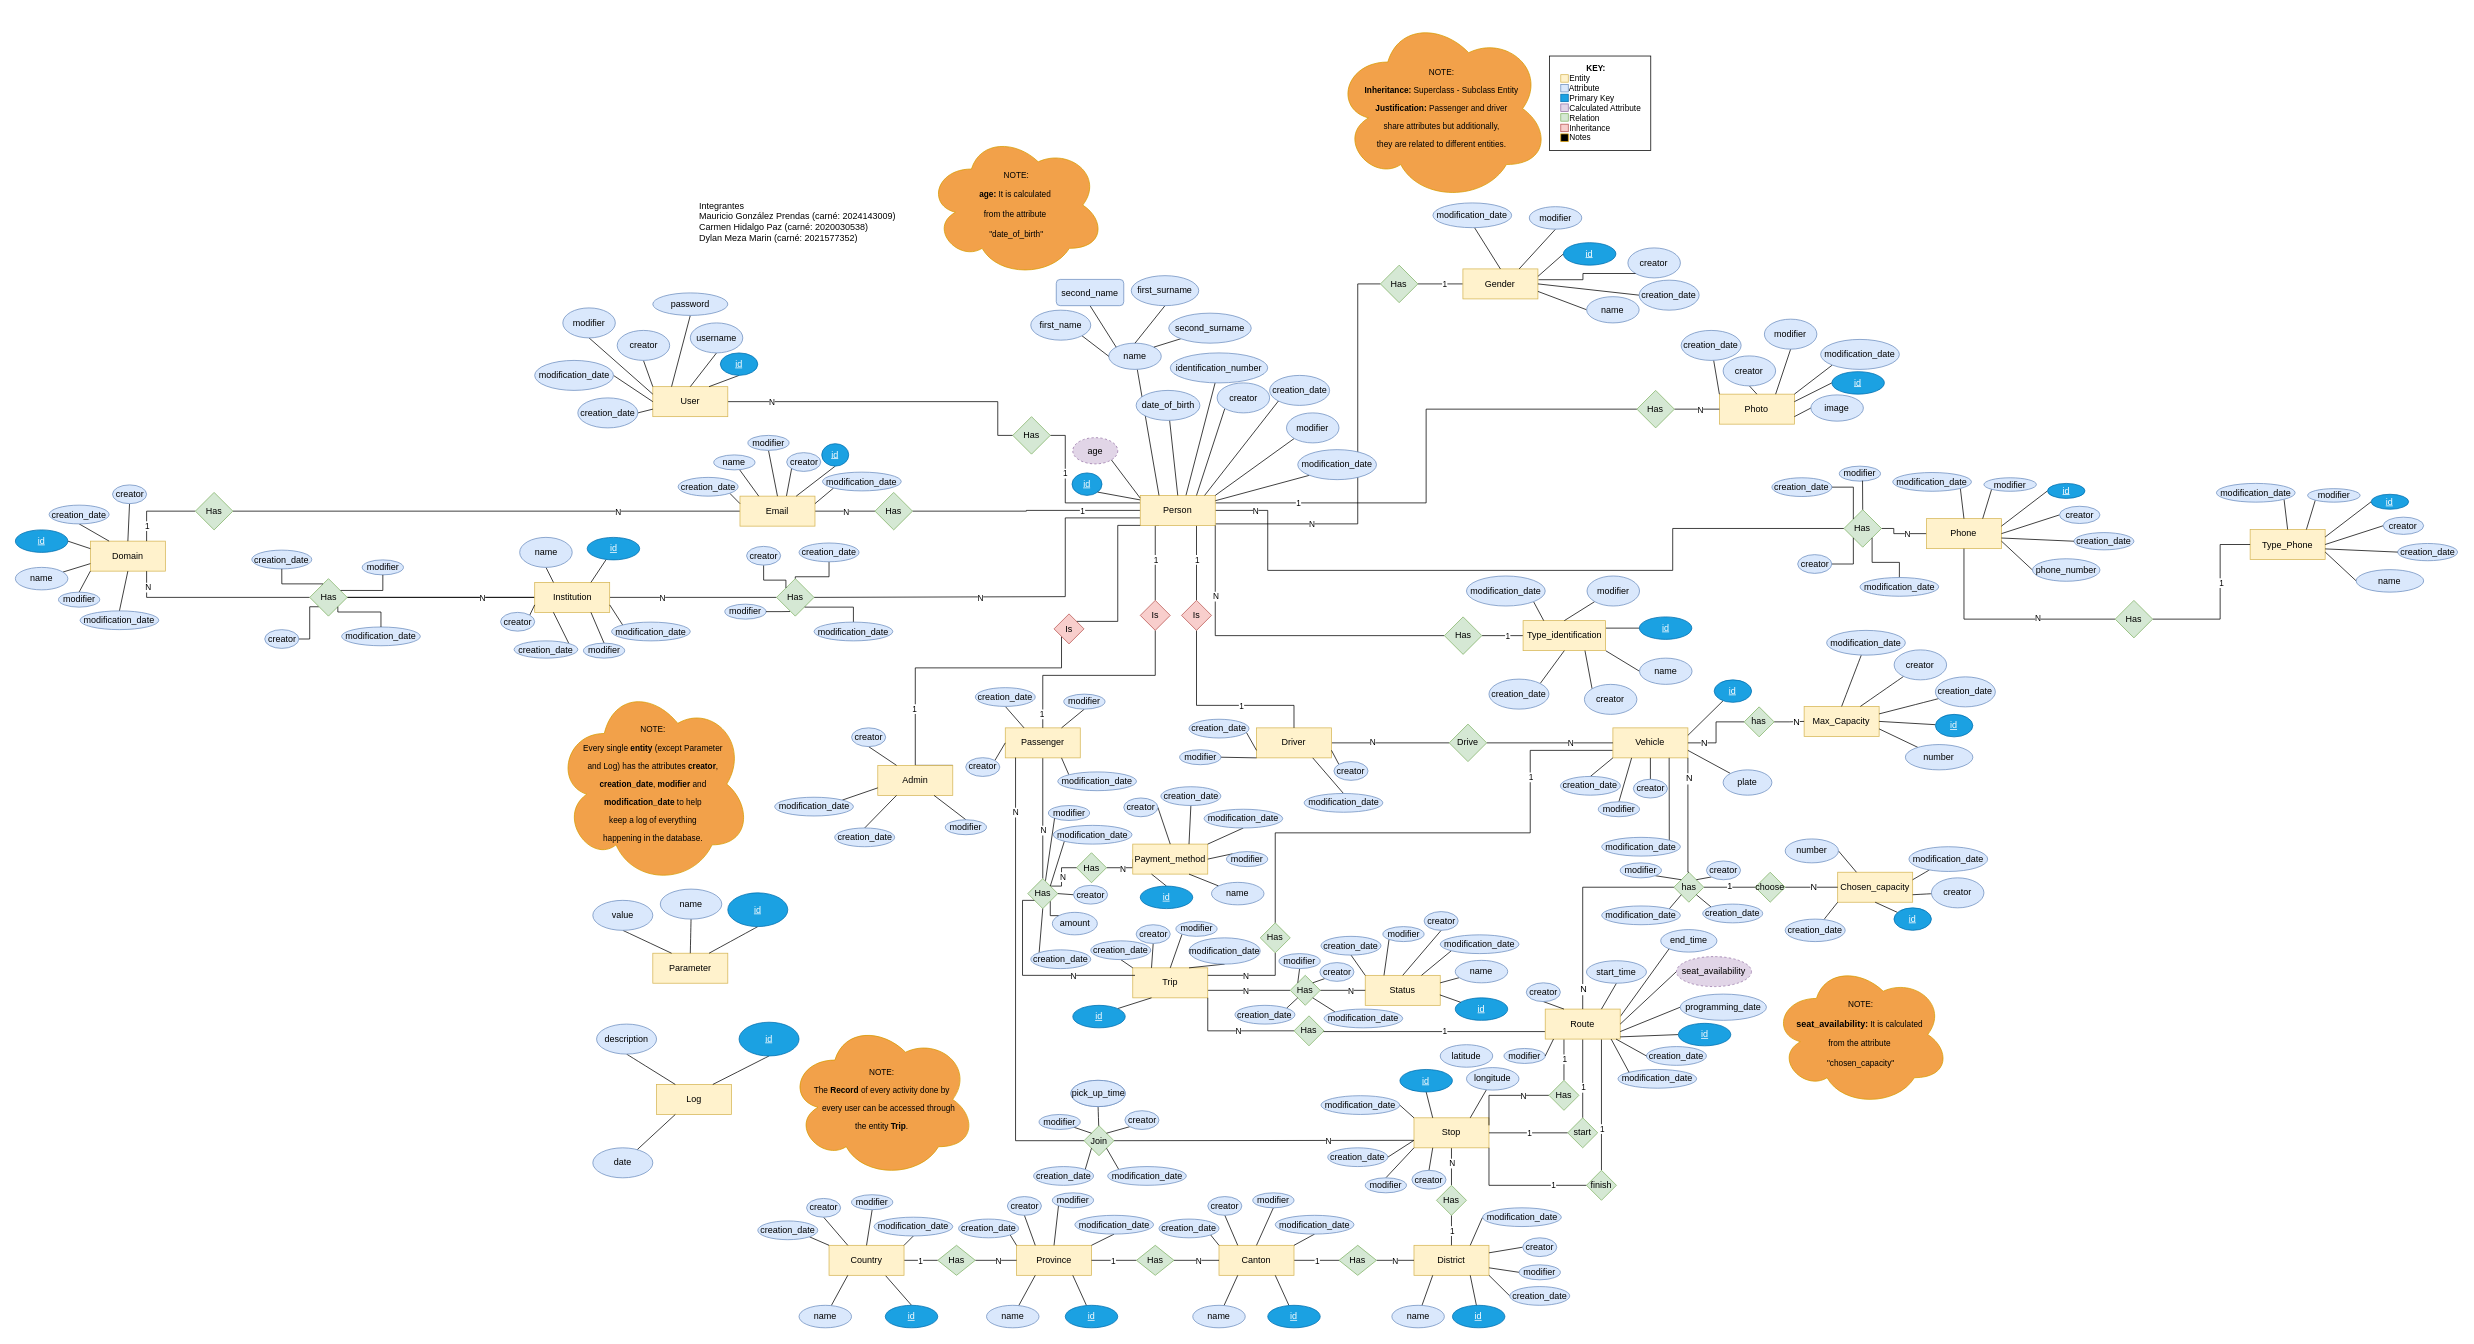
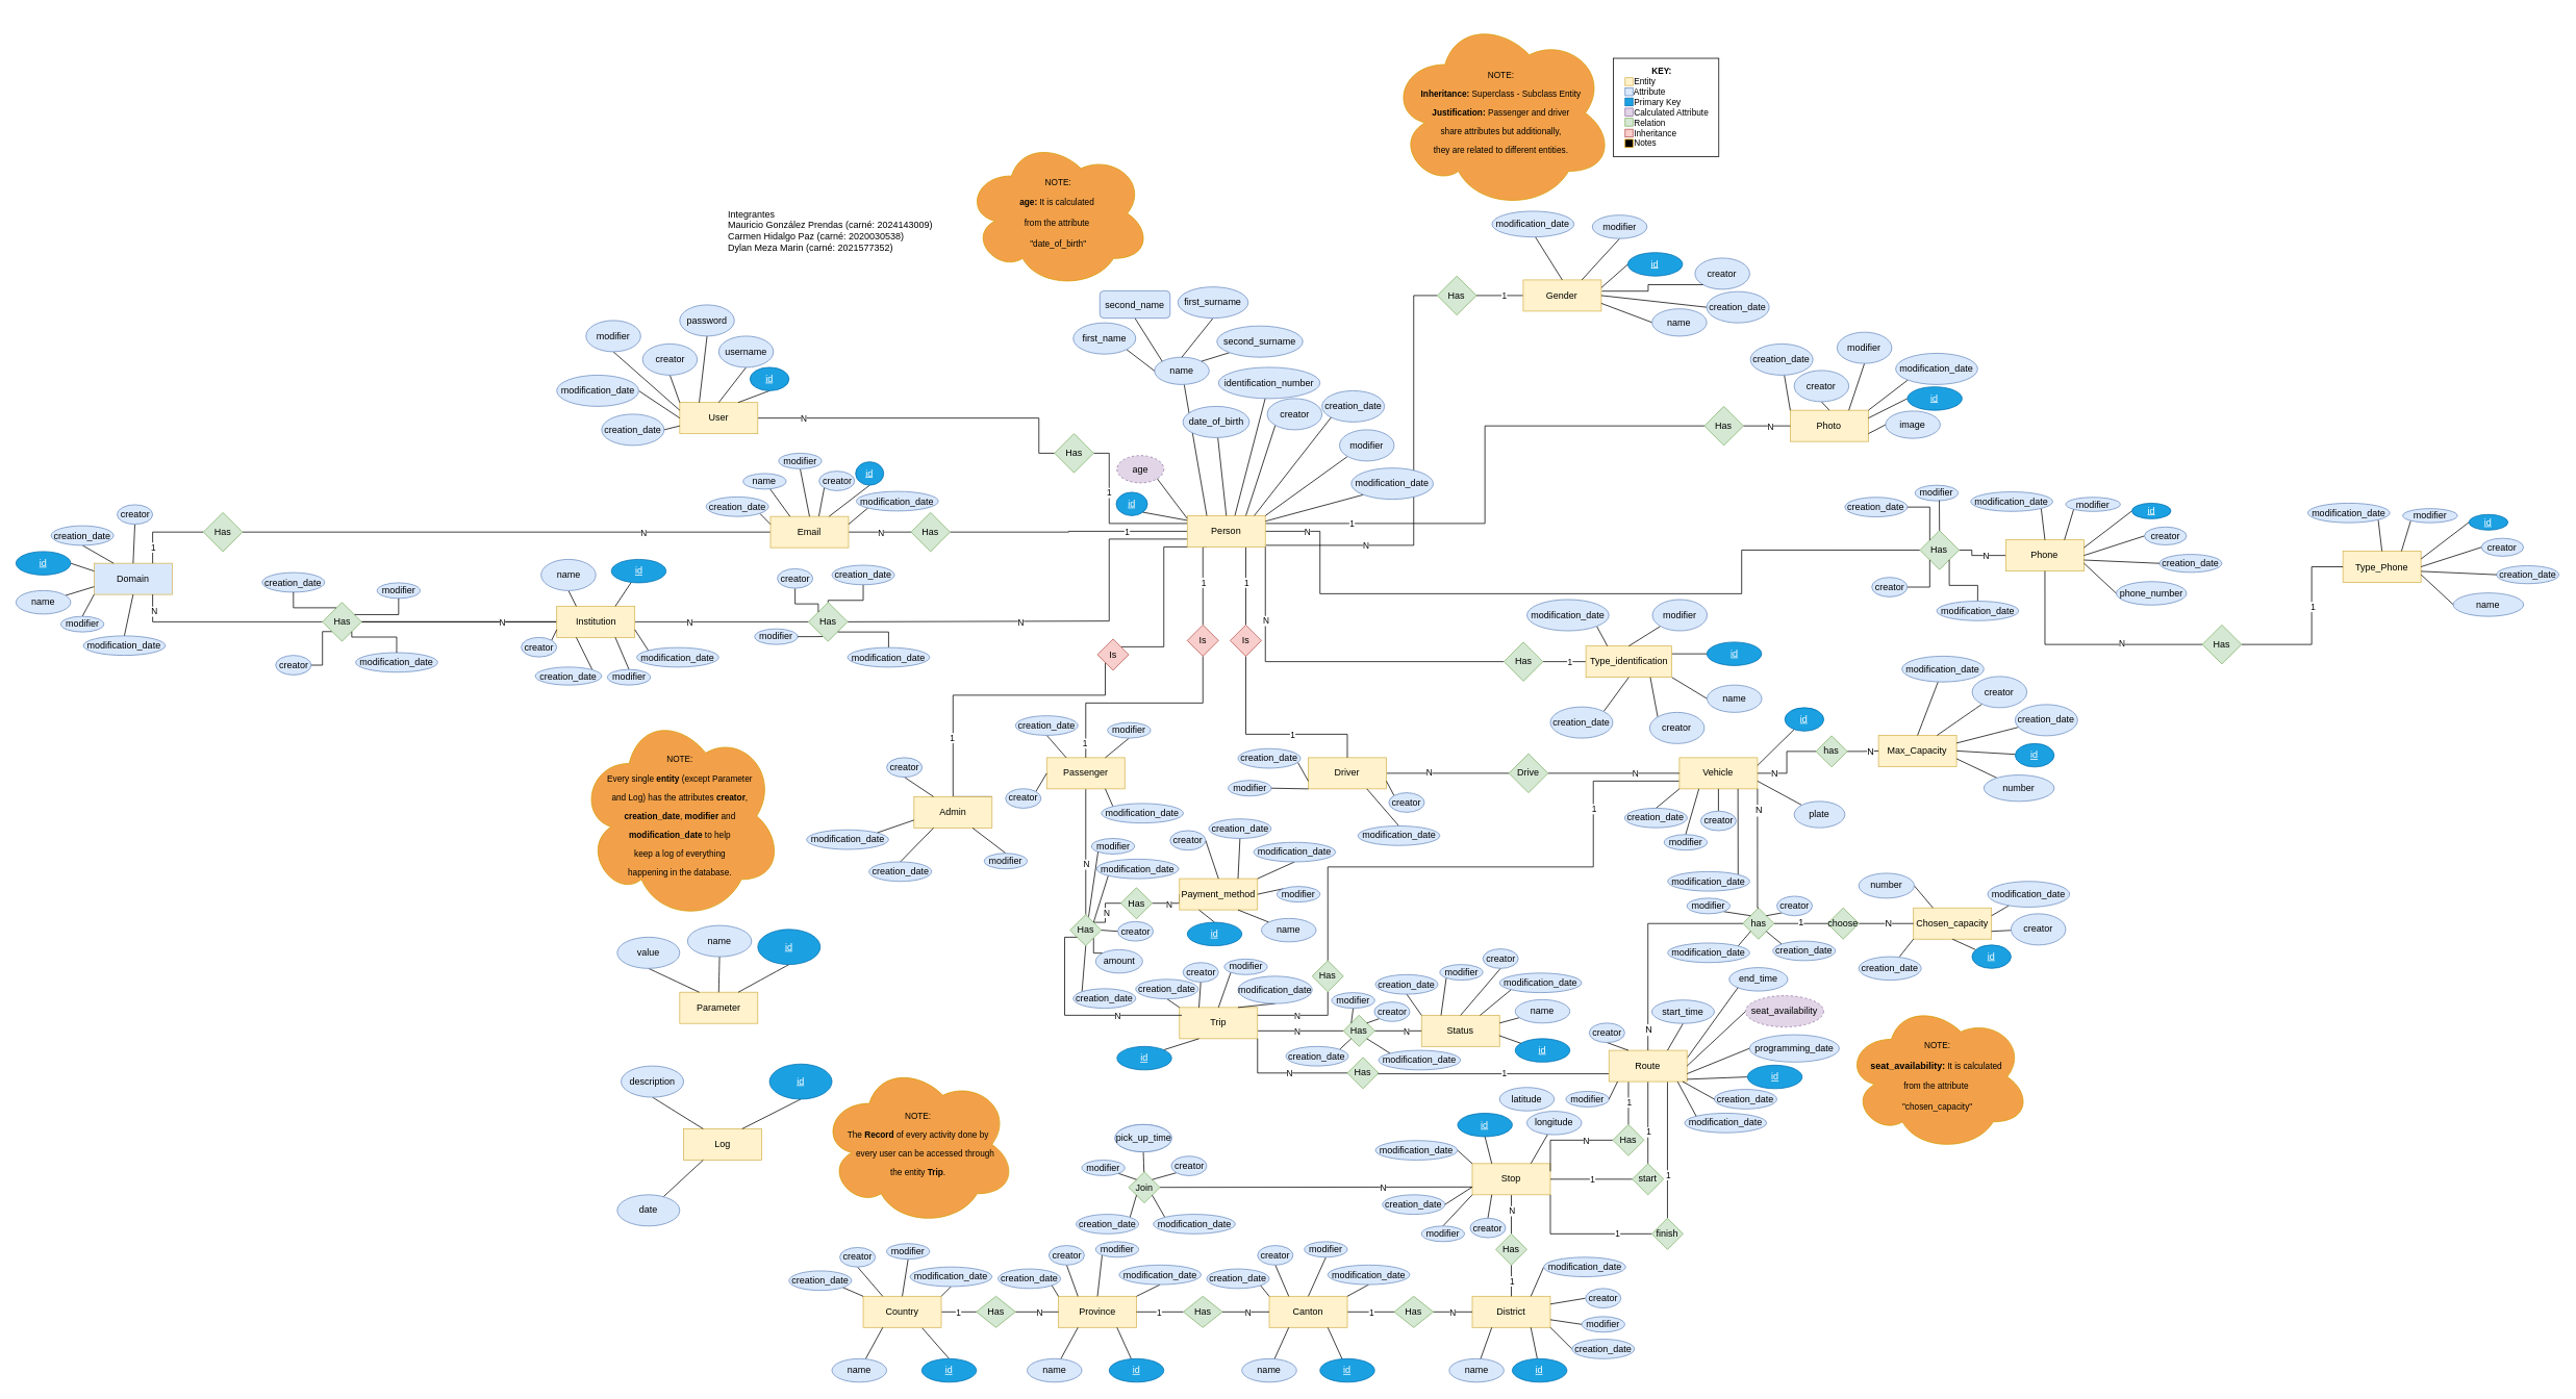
- <mxCell id="136" value="password" style="ellipse;whiteSpace=wrap;html=1;align=center;fillColor=#dae8fc;strokeColor=#6c8ebf;" vertex="1" parent="1"><mxGeometry x="870" y="390" width="100" height="30" as="geometry" /></mxCell>
+ <mxCell id="136" value="password" style="ellipse;whiteSpace=wrap;html=1;align=center;fillColor=#dae8fc;strokeColor=#6c8ebf;" vertex="1" parent="1"><mxGeometry x="870" y="390" width="70" height="40" as="geometry" /></mxCell>
- <mxCell id="106" value="Domain" style="whiteSpace=wrap;html=1;align=center;fillColor=#fff2cc;strokeColor=#d6b656;" vertex="1" parent="1"><mxGeometry x="120" y="721" width="100" height="40" as="geometry" /></mxCell>
+ <mxCell id="106" value="Domain" style="whiteSpace=wrap;html=1;align=center;fillColor=#dae8fc;strokeColor=#d6b656;" vertex="1" parent="1"><mxGeometry x="120" y="721" width="100" height="40" as="geometry" /></mxCell>
- <mxCell id="176" style="edgeStyle=orthogonalEdgeStyle;rounded=0;orthogonalLoop=1;jettySize=auto;html=1;exitX=0.137;exitY=0.991;exitDx=0;exitDy=0;entryX=0;entryY=0.5;entryDx=0;entryDy=0;endArrow=none;startFill=0;exitPerimeter=0;" edge="1" parent="1" source="144" target="243"><mxGeometry relative="1" as="geometry" /></mxCell>
- <mxCell id="177" value="N" style="edgeLabel;html=1;align=center;verticalAlign=middle;resizable=0;points=[];" connectable="0" vertex="1" parent="176"><mxGeometry x="-0.693" y="-1" relative="1" as="geometry"><mxPoint x="1" y="-19" as="offset" /></mxGeometry></mxCell>
